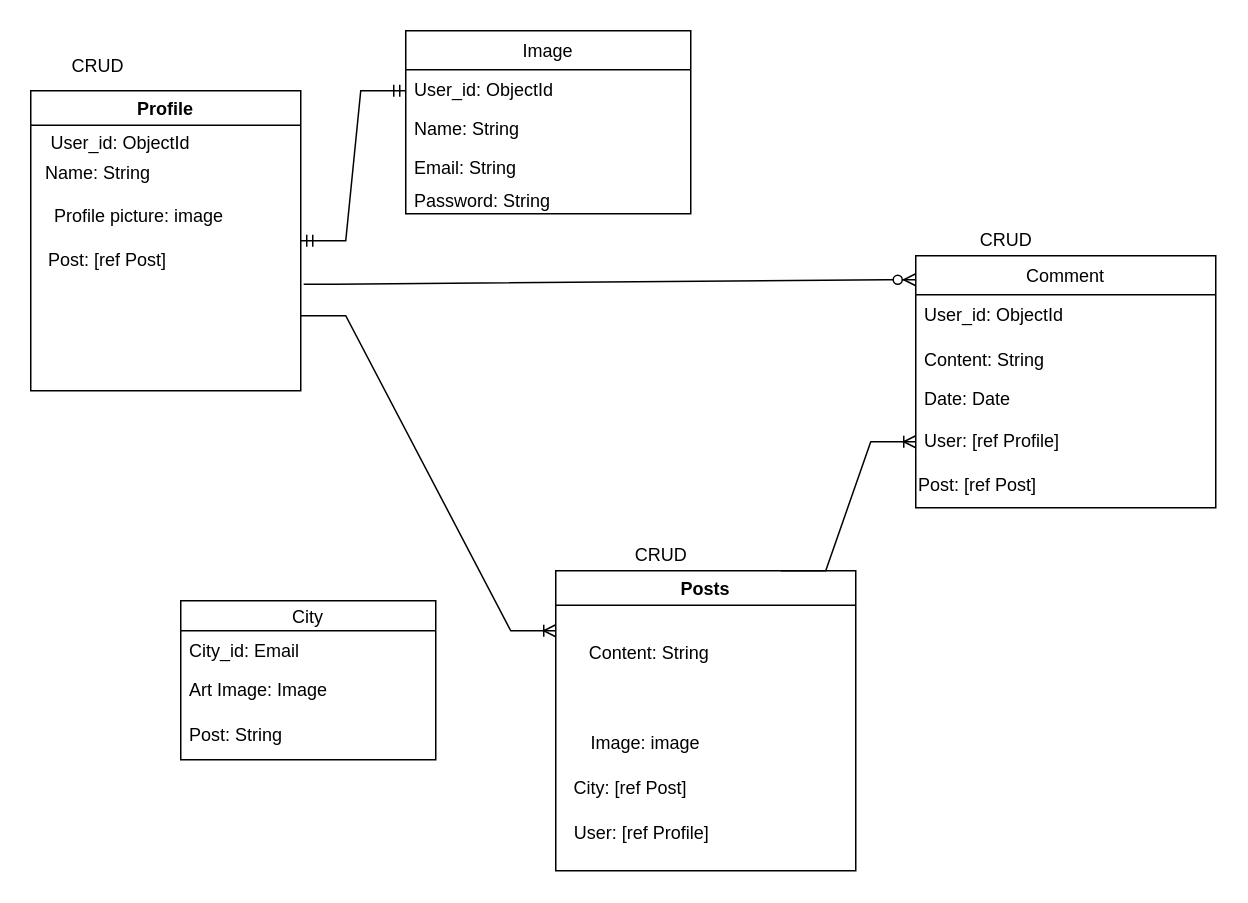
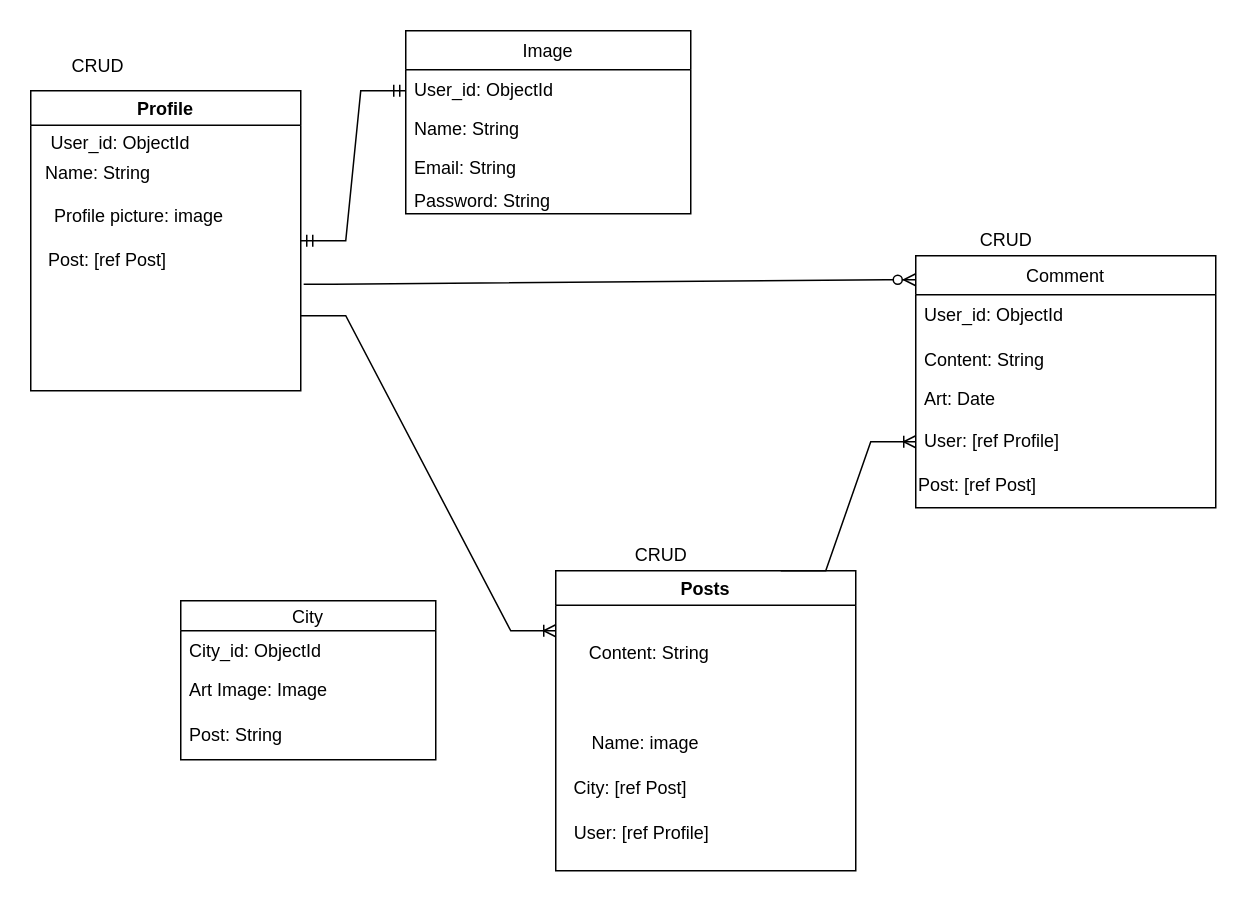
- <mxCell id="14" value="Date: Date" style="text;strokeColor=none;fillColor=none;align=left;verticalAlign=top;spacingLeft=4;spacingRight=4;overflow=hidden;rotatable=0;points=[[0,0.5],[1,0.5]];portConstraint=eastwest;" parent="11" vertex="1"><mxGeometry y="82" width="200" height="28" as="geometry" /></mxCell>
+ <mxCell id="14" value="Art: Date" style="text;strokeColor=none;fillColor=none;align=left;verticalAlign=top;spacingLeft=4;spacingRight=4;overflow=hidden;rotatable=0;points=[[0,0.5],[1,0.5]];portConstraint=eastwest;" parent="11" vertex="1"><mxGeometry y="82" width="200" height="28" as="geometry" /></mxCell>
- <mxCell id="8" value="City_id: Email" style="text;strokeColor=none;fillColor=none;align=left;verticalAlign=top;spacingLeft=4;spacingRight=4;overflow=hidden;rotatable=0;points=[[0,0.5],[1,0.5]];portConstraint=eastwest;" parent="7" vertex="1"><mxGeometry y="20" width="170" height="26" as="geometry" /></mxCell>
+ <mxCell id="8" value="City_id: ObjectId" style="text;strokeColor=none;fillColor=none;align=left;verticalAlign=top;spacingLeft=4;spacingRight=4;overflow=hidden;rotatable=0;points=[[0,0.5],[1,0.5]];portConstraint=eastwest;" parent="7" vertex="1"><mxGeometry y="20" width="170" height="26" as="geometry" /></mxCell>
- <mxCell id="28" value="Image: image" style="text;html=1;strokeColor=none;fillColor=none;align=center;verticalAlign=middle;whiteSpace=wrap;rounded=0;" vertex="1" parent="25"><mxGeometry x="10" y="100" width="100" height="30" as="geometry" /></mxCell>
+ <mxCell id="28" value="Name: image" style="text;html=1;strokeColor=none;fillColor=none;align=center;verticalAlign=middle;whiteSpace=wrap;rounded=0;" vertex="1" parent="25"><mxGeometry x="10" y="100" width="100" height="30" as="geometry" /></mxCell>
